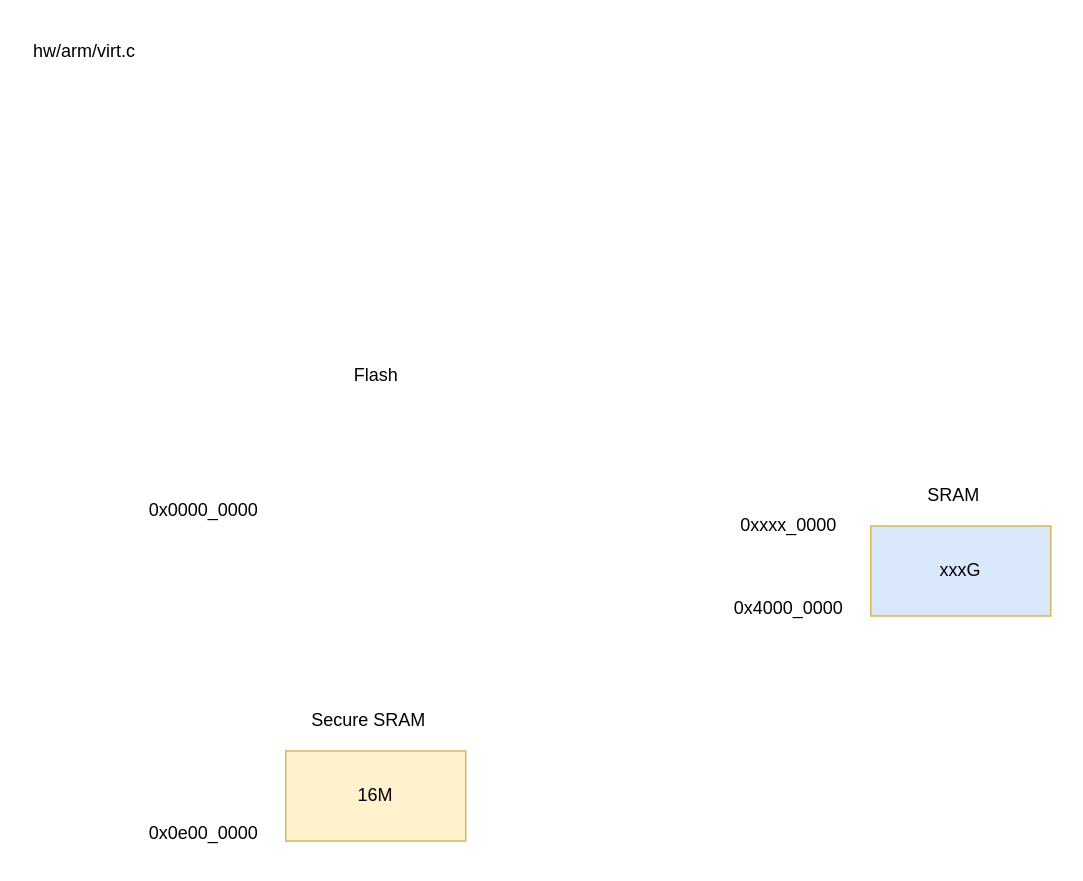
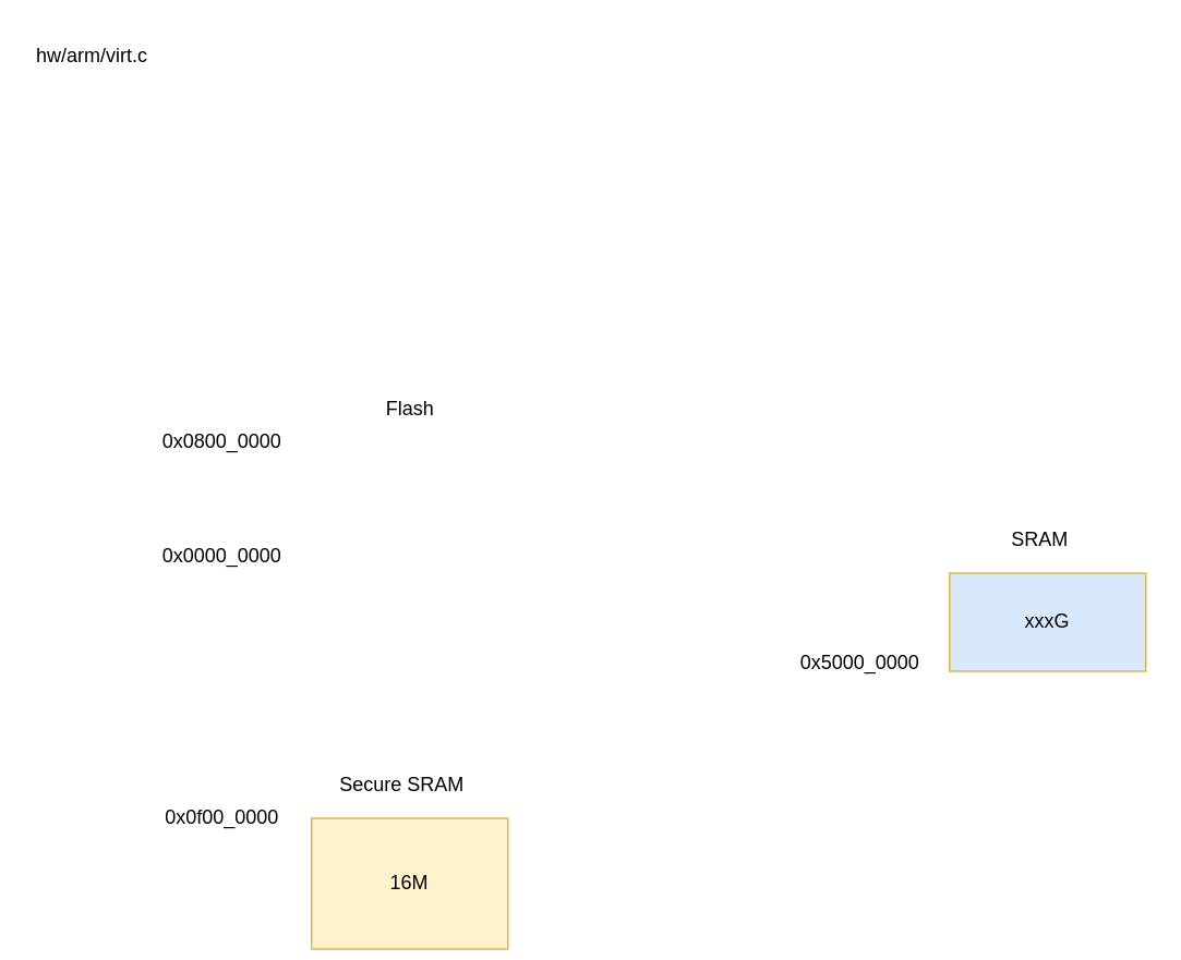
+ <mxCell id="5" value="0x0800_0000" style="text;html=1;align=center;verticalAlign=middle;resizable=0;points=[];autosize=1;strokeColor=none;fillColor=none;" vertex="1" parent="1"><mxGeometry x="90" y="260" width="90" height="20" as="geometry" /></mxCell>
- <mxCell id="13" value="0xxxx_0000" style="text;html=1;align=center;verticalAlign=middle;resizable=0;points=[];autosize=1;strokeColor=none;fillColor=none;" vertex="1" parent="1"><mxGeometry x="485" y="340" width="80" height="20" as="geometry" /></mxCell>
- <mxCell id="12" value="0x4000_0000" style="text;html=1;align=center;verticalAlign=middle;resizable=0;points=[];autosize=1;strokeColor=none;fillColor=none;" vertex="1" parent="1"><mxGeometry x="480" y="395" width="90" height="20" as="geometry" /></mxCell>
+ <mxCell id="12" value="0x5000_0000" style="text;html=1;align=center;verticalAlign=middle;resizable=0;points=[];autosize=1;strokeColor=none;fillColor=none;" vertex="1" parent="1"><mxGeometry x="480" y="395" width="90" height="20" as="geometry" /></mxCell>
+ <mxCell id="9" value="0x0f00_0000" style="text;html=1;align=center;verticalAlign=middle;resizable=0;points=[];autosize=1;strokeColor=none;fillColor=none;" vertex="1" parent="1"><mxGeometry x="95" y="490" width="80" height="20" as="geometry" /></mxCell>
- <mxCell id="6" value="16M" style="rounded=0;whiteSpace=wrap;html=1;fillColor=#fff2cc;strokeColor=#d6b656;" vertex="1" parent="1"><mxGeometry x="190" y="500" width="120" height="60" as="geometry" /></mxCell>
+ <mxCell id="6" value="16M" style="rounded=0;whiteSpace=wrap;html=1;fillColor=#fff2cc;strokeColor=#d6b656;" vertex="1" parent="1"><mxGeometry x="190" y="500" width="120" height="80" as="geometry" /></mxCell>
- <mxCell id="8" value="0x0e00_0000" style="text;html=1;align=center;verticalAlign=middle;resizable=0;points=[];autosize=1;strokeColor=none;fillColor=none;" vertex="1" parent="1"><mxGeometry x="90" y="545" width="90" height="20" as="geometry" /></mxCell>
